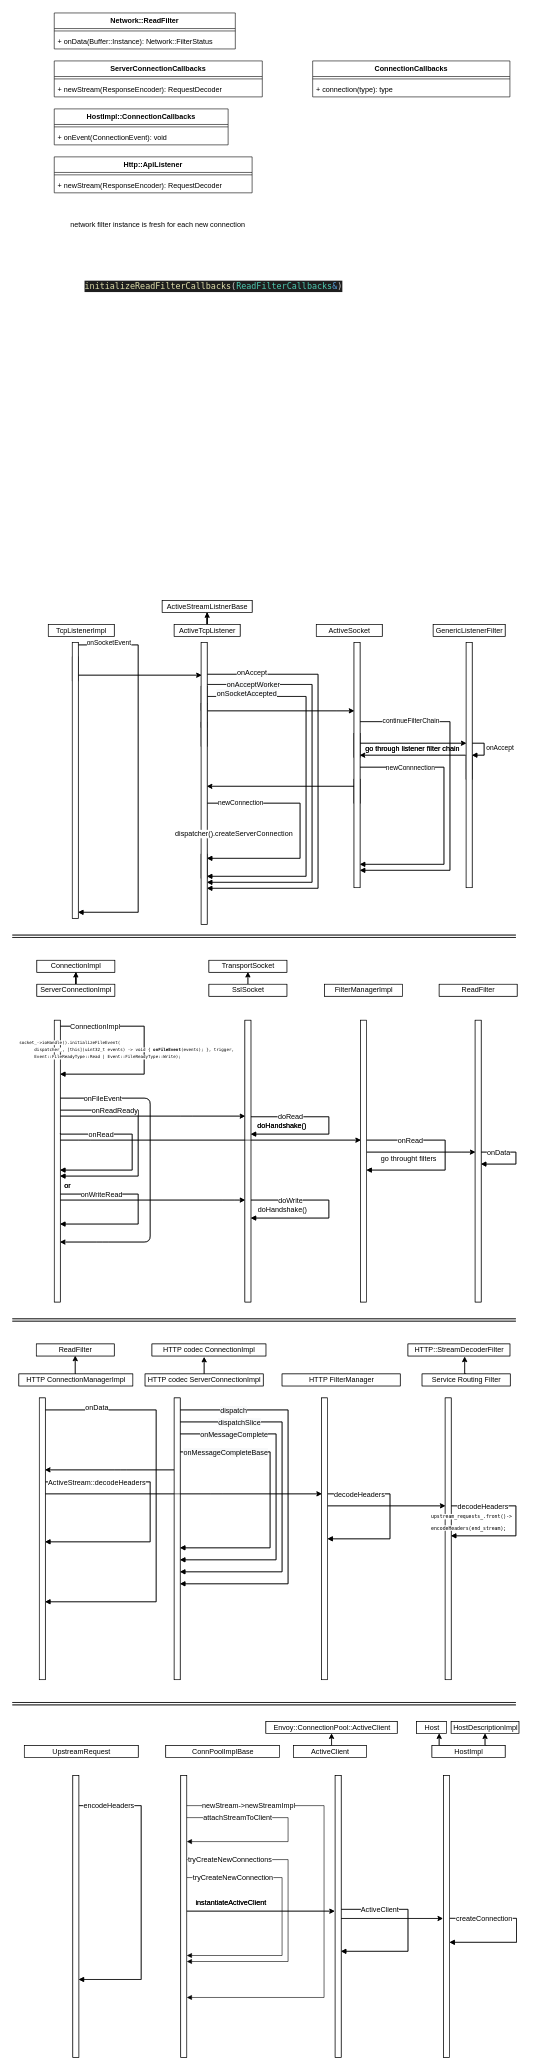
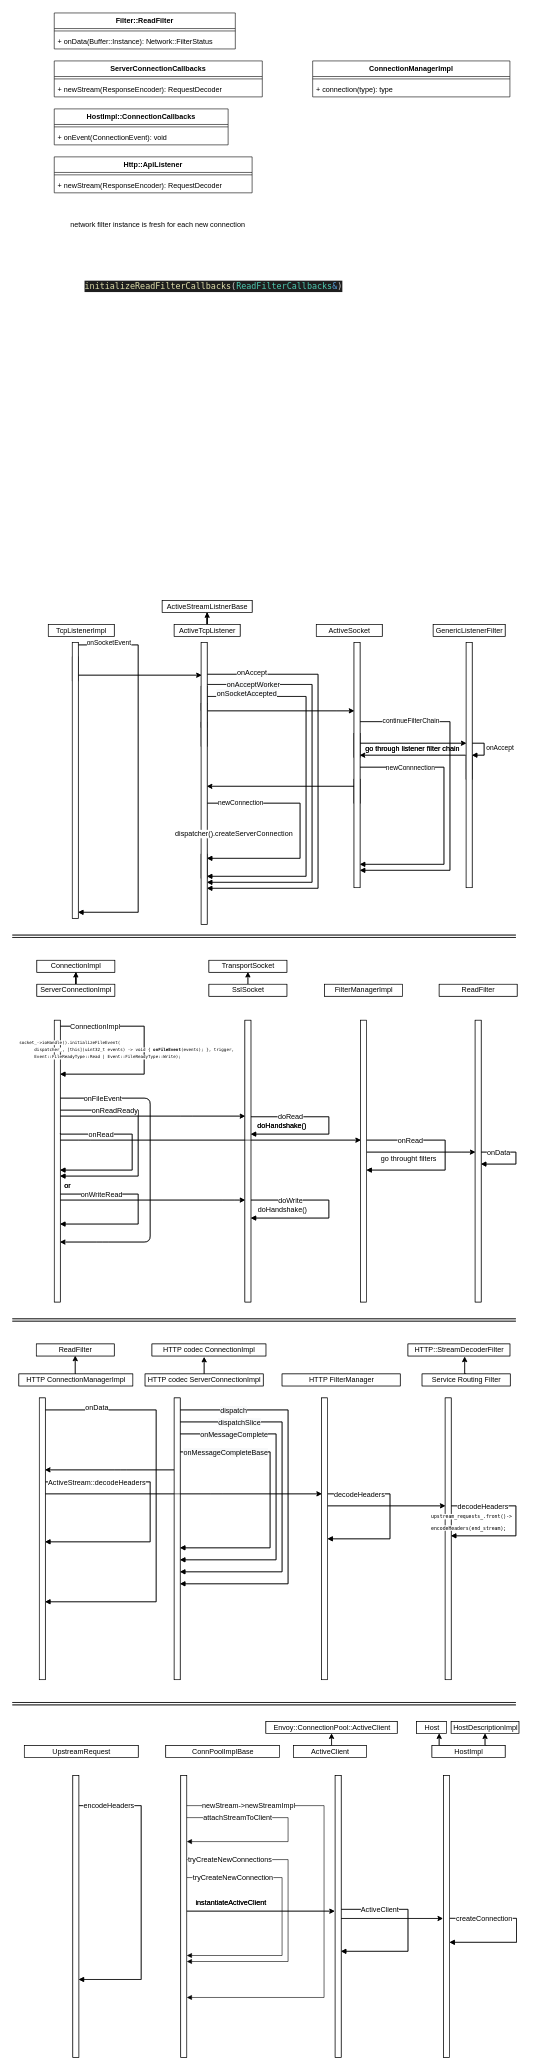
- <mxCell id="293" value="Network::ReadFilter" style="swimlane;fontStyle=1;align=center;verticalAlign=top;childLayout=stackLayout;horizontal=1;startSize=26;horizontalStack=0;resizeParent=1;resizeParentMax=0;resizeLast=0;collapsible=1;marginBottom=0;" vertex="1" parent="1"><mxGeometry x="90" y="20" width="302" height="60" as="geometry" /></mxCell>
+ <mxCell id="293" value="Filter::ReadFilter" style="swimlane;fontStyle=1;align=center;verticalAlign=top;childLayout=stackLayout;horizontal=1;startSize=26;horizontalStack=0;resizeParent=1;resizeParentMax=0;resizeLast=0;collapsible=1;marginBottom=0;" vertex="1" parent="1"><mxGeometry x="90" y="20" width="302" height="60" as="geometry" /></mxCell>
- <mxCell id="288" value="ConnectionCallbacks" style="swimlane;fontStyle=1;align=center;verticalAlign=top;childLayout=stackLayout;horizontal=1;startSize=26;horizontalStack=0;resizeParent=1;resizeParentMax=0;resizeLast=0;collapsible=1;marginBottom=0;" vertex="1" parent="1"><mxGeometry x="521" y="100" width="329" height="60" as="geometry" /></mxCell>
+ <mxCell id="288" value="ConnectionManagerImpl" style="swimlane;fontStyle=1;align=center;verticalAlign=top;childLayout=stackLayout;horizontal=1;startSize=26;horizontalStack=0;resizeParent=1;resizeParentMax=0;resizeLast=0;collapsible=1;marginBottom=0;" vertex="1" parent="1"><mxGeometry x="521" y="100" width="329" height="60" as="geometry" /></mxCell>
